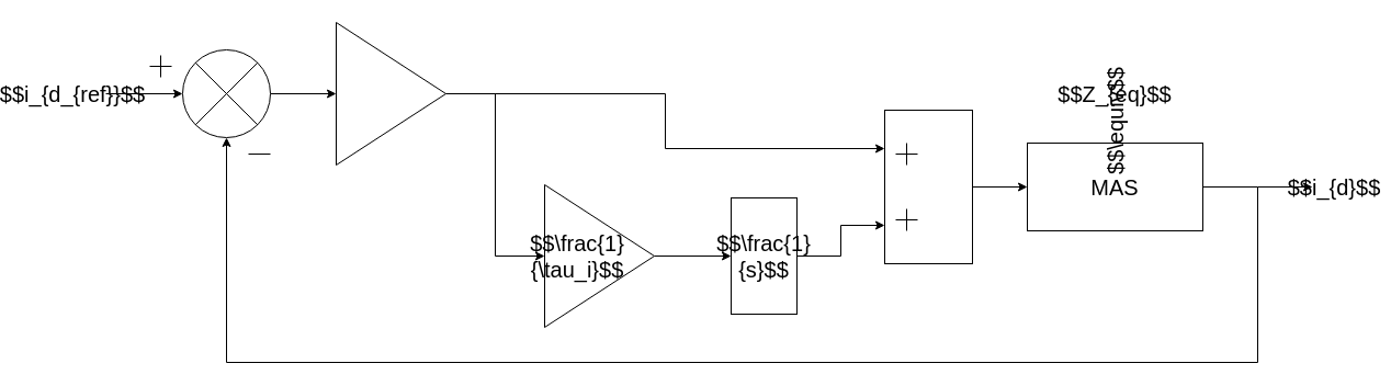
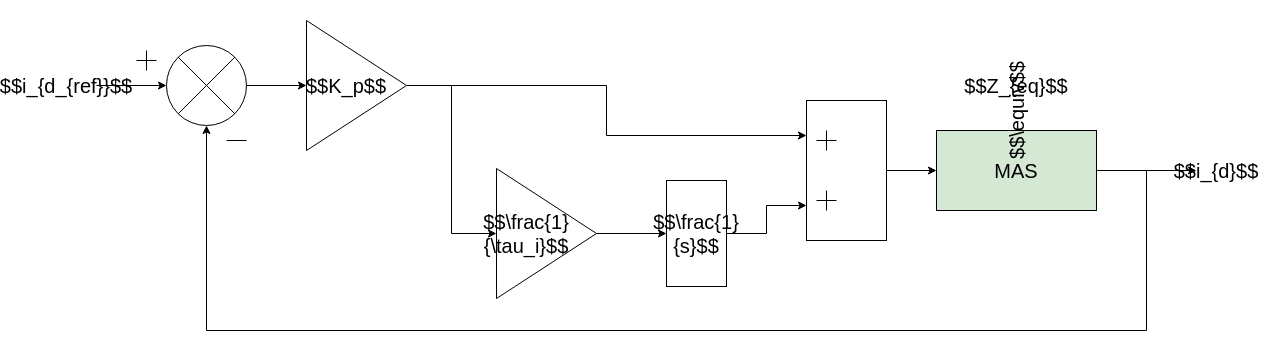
+ <mxCell id="9" value="&lt;font style=&quot;font-size: 20px;&quot;&gt;$$K_p$$&lt;/font&gt;" style="text;html=1;strokeColor=none;fillColor=none;align=center;verticalAlign=middle;whiteSpace=wrap;rounded=0;" vertex="1" parent="1"><mxGeometry x="300" y="70" width="60" height="30" as="geometry" /></mxCell>
- <mxCell id="11" value="&lt;font style=&quot;font-size: 20px;&quot;&gt;MAS&lt;/font&gt;" style="rounded=0;whiteSpace=wrap;html=1;" vertex="1" parent="1"><mxGeometry x="920" y="130" width="160" height="80" as="geometry" /></mxCell>
+ <mxCell id="11" value="&lt;font style=&quot;font-size: 20px;&quot;&gt;MAS&lt;/font&gt;" style="rounded=0;whiteSpace=wrap;html=1;fillColor=#d5e8d4;" vertex="1" parent="1"><mxGeometry x="920" y="130" width="160" height="80" as="geometry" /></mxCell>
